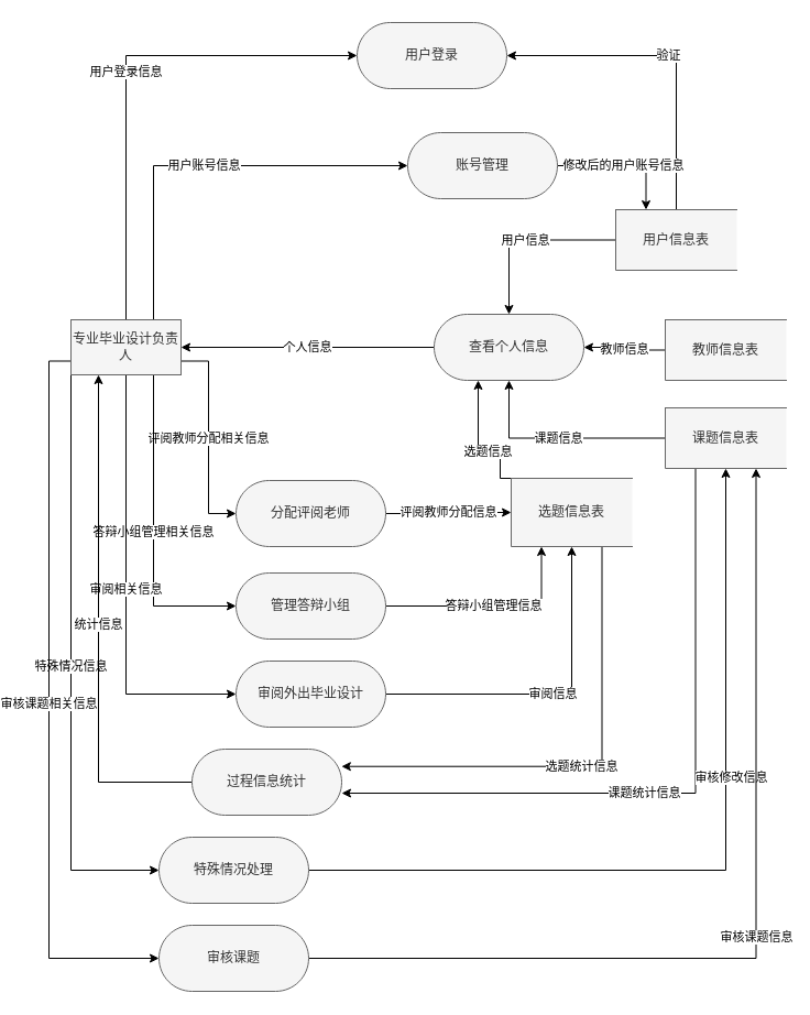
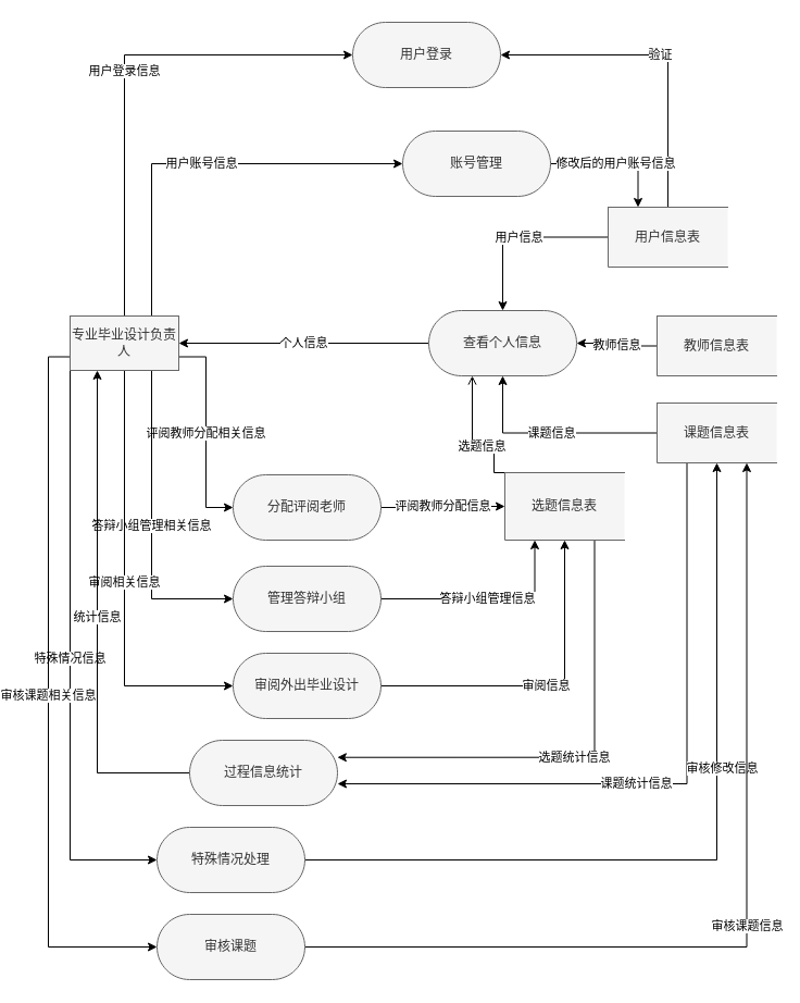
- <mxCell id="23" value="选题信息" style="edgeStyle=orthogonalEdgeStyle;rounded=0;orthogonalLoop=1;jettySize=auto;html=1;exitX=0.25;exitY=0;exitDx=0;exitDy=0;" edge="1" parent="1" source="25" target="20"><mxGeometry relative="1" as="geometry"><mxPoint x="390" y="350" as="targetPoint" /><Array as="points"><mxPoint x="410" y="434" /><mxPoint x="410" y="410" /><mxPoint x="390" y="410" /></Array></mxGeometry></mxCell>
+ <mxCell id="23" value="选题信息" style="edgeStyle=orthogonalEdgeStyle;rounded=0;orthogonalLoop=1;jettySize=auto;html=1;exitX=0.25;exitY=0;exitDx=0;exitDy=0;endArrow=open;" edge="1" parent="1" source="25" target="20"><mxGeometry relative="1" as="geometry"><mxPoint x="390" y="350" as="targetPoint" /><Array as="points"><mxPoint x="410" y="434" /><mxPoint x="410" y="410" /><mxPoint x="390" y="410" /></Array></mxGeometry></mxCell>
